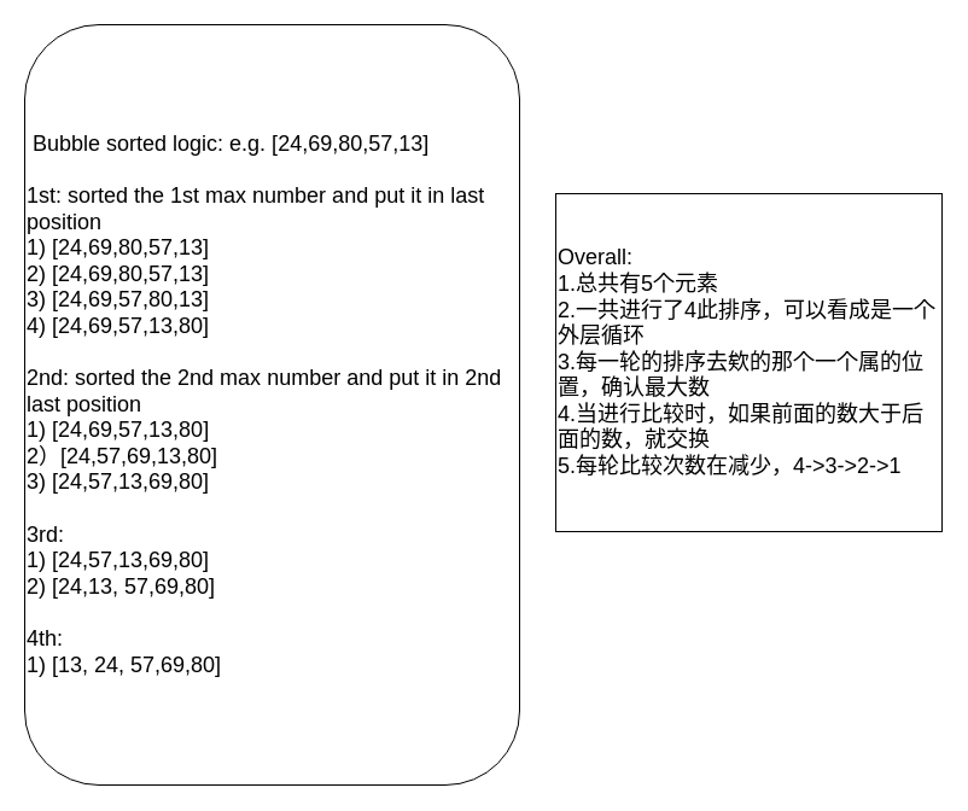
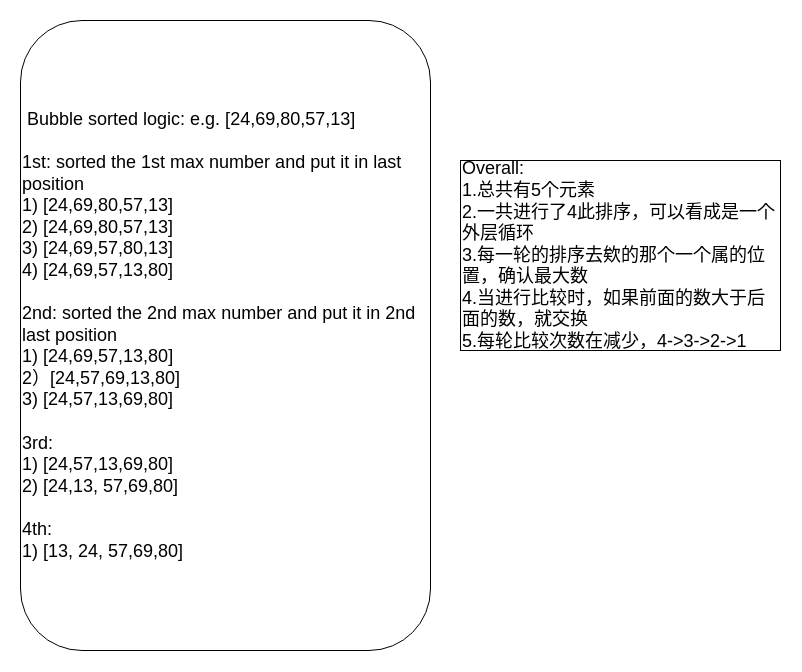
- <mxCell id="3" value="Overall:&lt;br&gt;1.总共有5个元素&lt;br&gt;2.一共进行了4此排序，可以看成是一个外层循环&lt;br&gt;3.每一轮的排序去欸的那个一个属的位置，确认最大数&lt;br&gt;4.当进行比较时，如果前面的数大于后面的数，就交换&lt;br&gt;5.每轮比较次数在减少，4-&amp;gt;3-&amp;gt;2-&amp;gt;1" style="whiteSpace=wrap;html=1;fontSize=18;align=left;" vertex="1" parent="1"><mxGeometry x="460" y="160" width="320" height="280" as="geometry" /></mxCell>
+ <mxCell id="3" value="Overall:&lt;br&gt;1.总共有5个元素&lt;br&gt;2.一共进行了4此排序，可以看成是一个外层循环&lt;br&gt;3.每一轮的排序去欸的那个一个属的位置，确认最大数&lt;br&gt;4.当进行比较时，如果前面的数大于后面的数，就交换&lt;br&gt;5.每轮比较次数在减少，4-&amp;gt;3-&amp;gt;2-&amp;gt;1" style="whiteSpace=wrap;html=1;fontSize=18;align=left;" vertex="1" parent="1"><mxGeometry x="460" y="160" width="320" height="190" as="geometry" /></mxCell>
